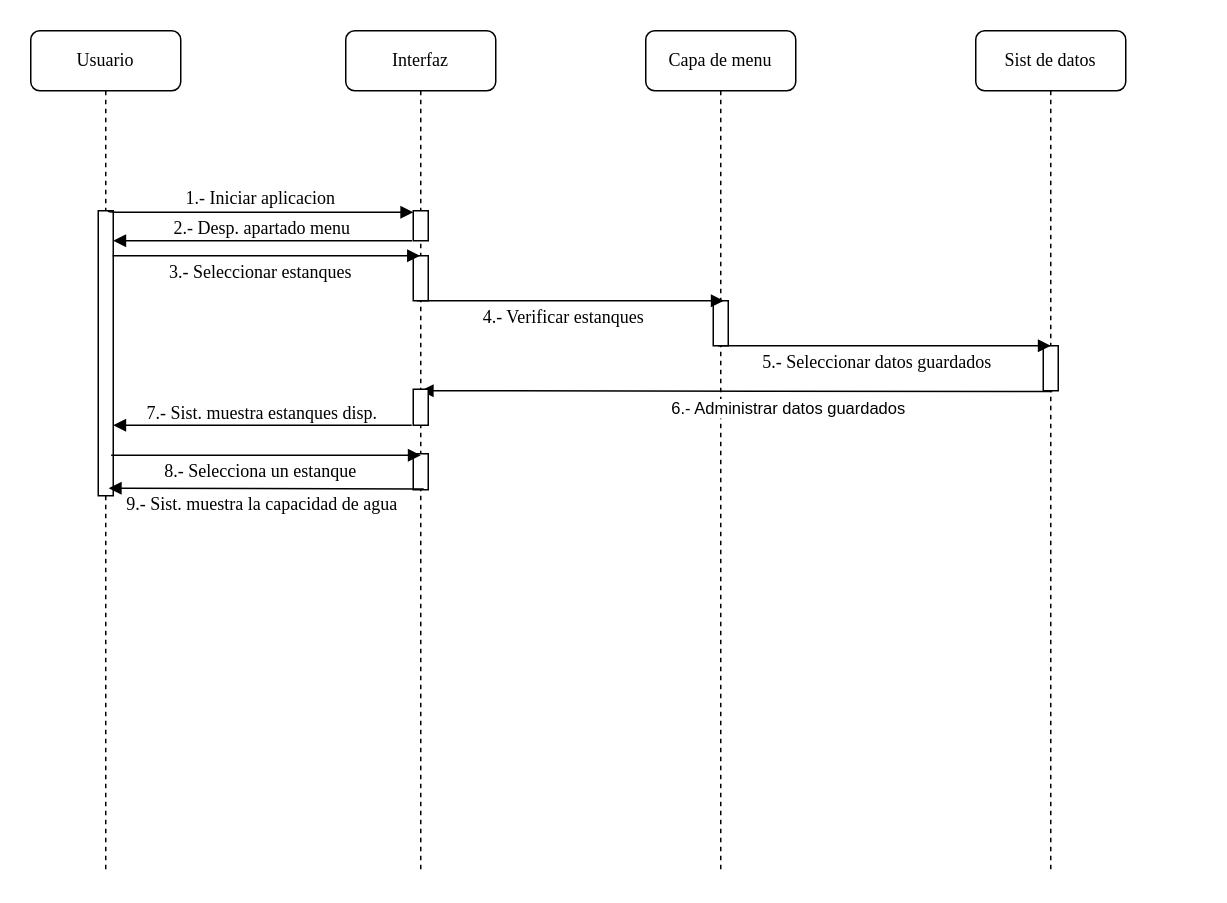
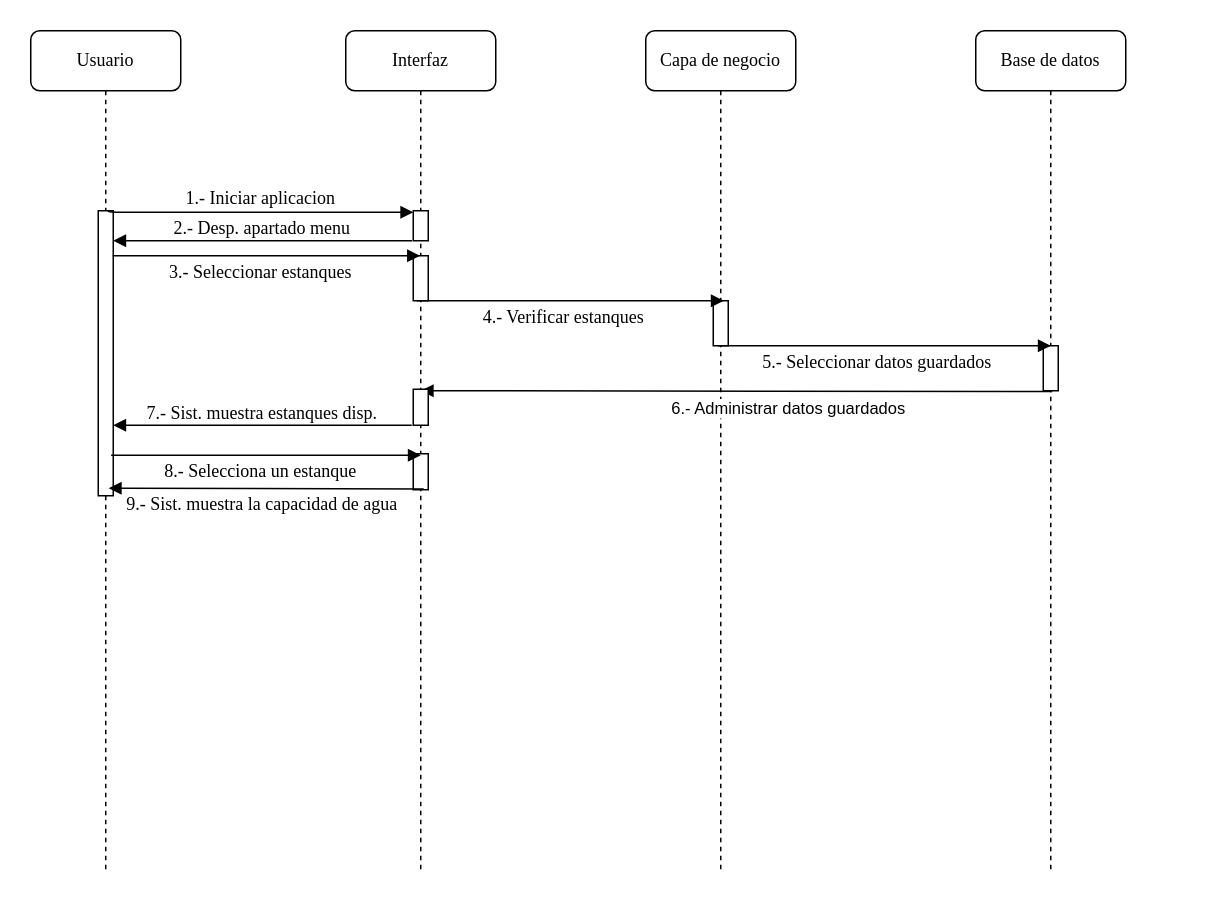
- <mxCell id="3" value="Capa de menu" style="shape=umlLifeline;perimeter=lifelinePerimeter;whiteSpace=wrap;html=1;container=1;collapsible=0;recursiveResize=0;outlineConnect=0;rounded=1;shadow=0;comic=0;labelBackgroundColor=none;strokeWidth=1;fontFamily=Verdana;fontSize=12;align=center;" vertex="1" parent="1"><mxGeometry x="430" y="20" width="100" height="560" as="geometry" /></mxCell>
+ <mxCell id="3" value="Capa de negocio" style="shape=umlLifeline;perimeter=lifelinePerimeter;whiteSpace=wrap;html=1;container=1;collapsible=0;recursiveResize=0;outlineConnect=0;rounded=1;shadow=0;comic=0;labelBackgroundColor=none;strokeWidth=1;fontFamily=Verdana;fontSize=12;align=center;" vertex="1" parent="1"><mxGeometry x="430" y="20" width="100" height="560" as="geometry" /></mxCell>
- <mxCell id="4" value="Sist de datos" style="shape=umlLifeline;perimeter=lifelinePerimeter;whiteSpace=wrap;html=1;container=1;collapsible=0;recursiveResize=0;outlineConnect=0;rounded=1;shadow=0;comic=0;labelBackgroundColor=none;strokeWidth=1;fontFamily=Verdana;fontSize=12;align=center;" vertex="1" parent="1"><mxGeometry x="650" y="20" width="100" height="560" as="geometry" /></mxCell>
+ <mxCell id="4" value="Base de datos" style="shape=umlLifeline;perimeter=lifelinePerimeter;whiteSpace=wrap;html=1;container=1;collapsible=0;recursiveResize=0;outlineConnect=0;rounded=1;shadow=0;comic=0;labelBackgroundColor=none;strokeWidth=1;fontFamily=Verdana;fontSize=12;align=center;" vertex="1" parent="1"><mxGeometry x="650" y="20" width="100" height="560" as="geometry" /></mxCell>
